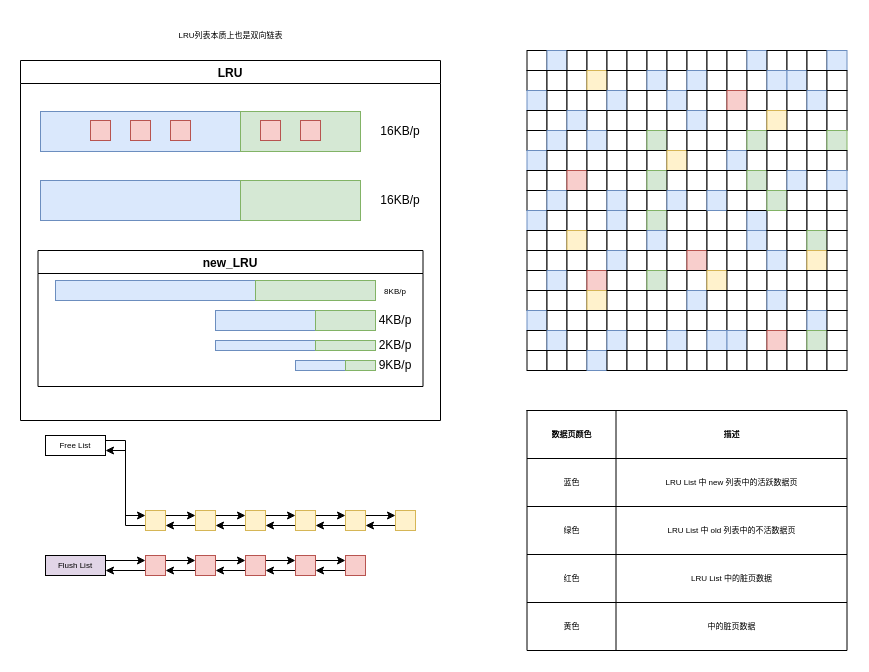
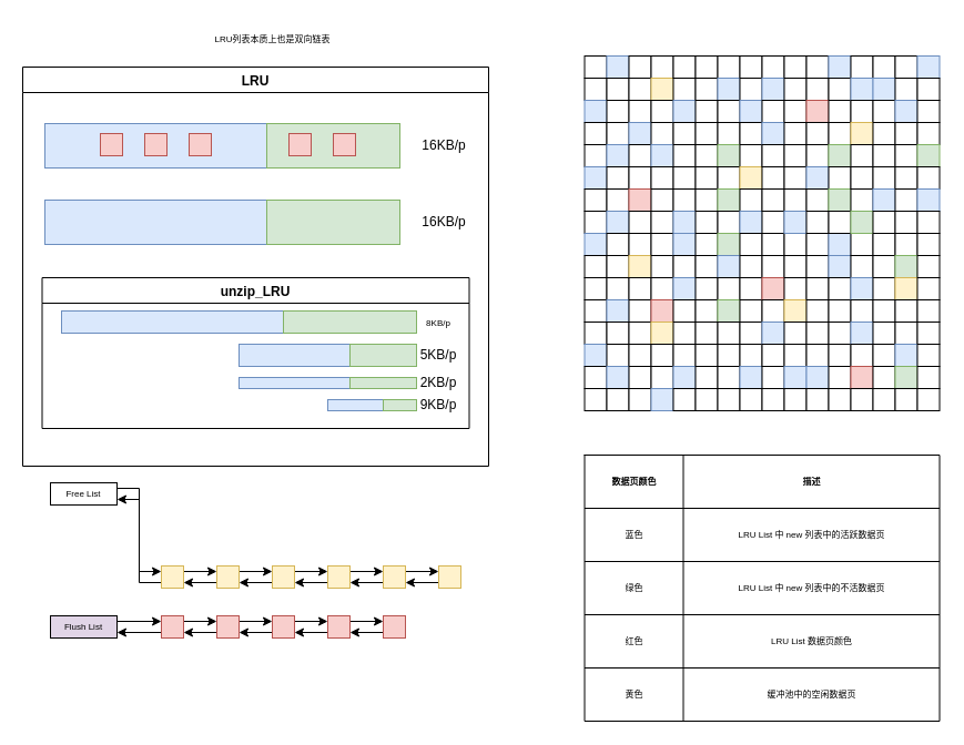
- <mxCell id="318" value="LRU列表本质上也是双向链表" style="text;html=1;strokeColor=none;fillColor=none;align=center;verticalAlign=middle;whiteSpace=wrap;rounded=0;fontSize=8;" vertex="1" parent="1"><mxGeometry x="142.5" y="20" width="175" height="30" as="geometry" /></mxCell>
+ <mxCell id="318" value="LRU列表本质上也是双向链表" style="text;html=1;strokeColor=none;fillColor=none;align=center;verticalAlign=middle;whiteSpace=wrap;rounded=0;fontSize=8;" vertex="1" parent="1"><mxGeometry x="157.5" y="20" width="175" height="30" as="geometry" /></mxCell>
- <mxCell id="3" value="new_LRU" style="swimlane;" vertex="1" parent="2"><mxGeometry x="17.5" y="190" width="385" height="136" as="geometry" /></mxCell>
+ <mxCell id="3" value="unzip_LRU" style="swimlane;" vertex="1" parent="2"><mxGeometry x="17.5" y="190" width="385" height="136" as="geometry" /></mxCell>
- <mxCell id="13" value="4KB/p" style="text;html=1;strokeColor=none;fillColor=none;align=center;verticalAlign=middle;whiteSpace=wrap;rounded=0;" vertex="1" parent="3"><mxGeometry x="327.5" y="55" width="60" height="30" as="geometry" /></mxCell>
+ <mxCell id="13" value="5KB/p" style="text;html=1;strokeColor=none;fillColor=none;align=center;verticalAlign=middle;whiteSpace=wrap;rounded=0;" vertex="1" parent="3"><mxGeometry x="327.5" y="55" width="60" height="30" as="geometry" /></mxCell>
- <mxCell id="328" value="&lt;span style=&quot;text-align: left&quot;&gt;LRU List 中 old 列表中的不活数据页&lt;/span&gt;" style="shape=partialRectangle;html=1;whiteSpace=wrap;connectable=0;overflow=hidden;fillColor=none;top=0;left=0;bottom=0;right=0;pointerEvents=1;fontSize=8;labelBorderColor=none;dashed=1;" vertex="1" parent="326"><mxGeometry x="89" width="231" height="48" as="geometry"><mxRectangle width="231" height="48" as="alternateBounds" /></mxGeometry></mxCell>
+ <mxCell id="328" value="&lt;span style=&quot;text-align: left&quot;&gt;LRU List 中 new 列表中的不活数据页&lt;/span&gt;" style="shape=partialRectangle;html=1;whiteSpace=wrap;connectable=0;overflow=hidden;fillColor=none;top=0;left=0;bottom=0;right=0;pointerEvents=1;fontSize=8;labelBorderColor=none;dashed=1;" vertex="1" parent="326"><mxGeometry x="89" width="231" height="48" as="geometry"><mxRectangle width="231" height="48" as="alternateBounds" /></mxGeometry></mxCell>
- <mxCell id="331" value="&lt;span style=&quot;text-align: left&quot;&gt;LRU List 中的脏页数据&lt;/span&gt;" style="shape=partialRectangle;html=1;whiteSpace=wrap;connectable=0;overflow=hidden;fillColor=none;top=0;left=0;bottom=0;right=0;pointerEvents=1;fontSize=8;labelBorderColor=none;dashed=1;" vertex="1" parent="329"><mxGeometry x="89" width="231" height="48" as="geometry"><mxRectangle width="231" height="48" as="alternateBounds" /></mxGeometry></mxCell>
+ <mxCell id="331" value="&lt;span style=&quot;text-align: left&quot;&gt;LRU List 数据页颜色&lt;/span&gt;" style="shape=partialRectangle;html=1;whiteSpace=wrap;connectable=0;overflow=hidden;fillColor=none;top=0;left=0;bottom=0;right=0;pointerEvents=1;fontSize=8;labelBorderColor=none;dashed=1;" vertex="1" parent="329"><mxGeometry x="89" width="231" height="48" as="geometry"><mxRectangle width="231" height="48" as="alternateBounds" /></mxGeometry></mxCell>
- <mxCell id="334" value="&lt;span style=&quot;text-align: left&quot;&gt;中的脏页数据&lt;/span&gt;" style="shape=partialRectangle;html=1;whiteSpace=wrap;connectable=0;overflow=hidden;fillColor=none;top=0;left=0;bottom=0;right=0;pointerEvents=1;fontSize=8;labelBorderColor=none;dashed=1;" vertex="1" parent="332"><mxGeometry x="89" width="231" height="48" as="geometry"><mxRectangle width="231" height="48" as="alternateBounds" /></mxGeometry></mxCell>
+ <mxCell id="334" value="&lt;span style=&quot;text-align: left&quot;&gt;缓冲池中的空闲数据页&lt;/span&gt;" style="shape=partialRectangle;html=1;whiteSpace=wrap;connectable=0;overflow=hidden;fillColor=none;top=0;left=0;bottom=0;right=0;pointerEvents=1;fontSize=8;labelBorderColor=none;dashed=1;" vertex="1" parent="332"><mxGeometry x="89" width="231" height="48" as="geometry"><mxRectangle width="231" height="48" as="alternateBounds" /></mxGeometry></mxCell>
